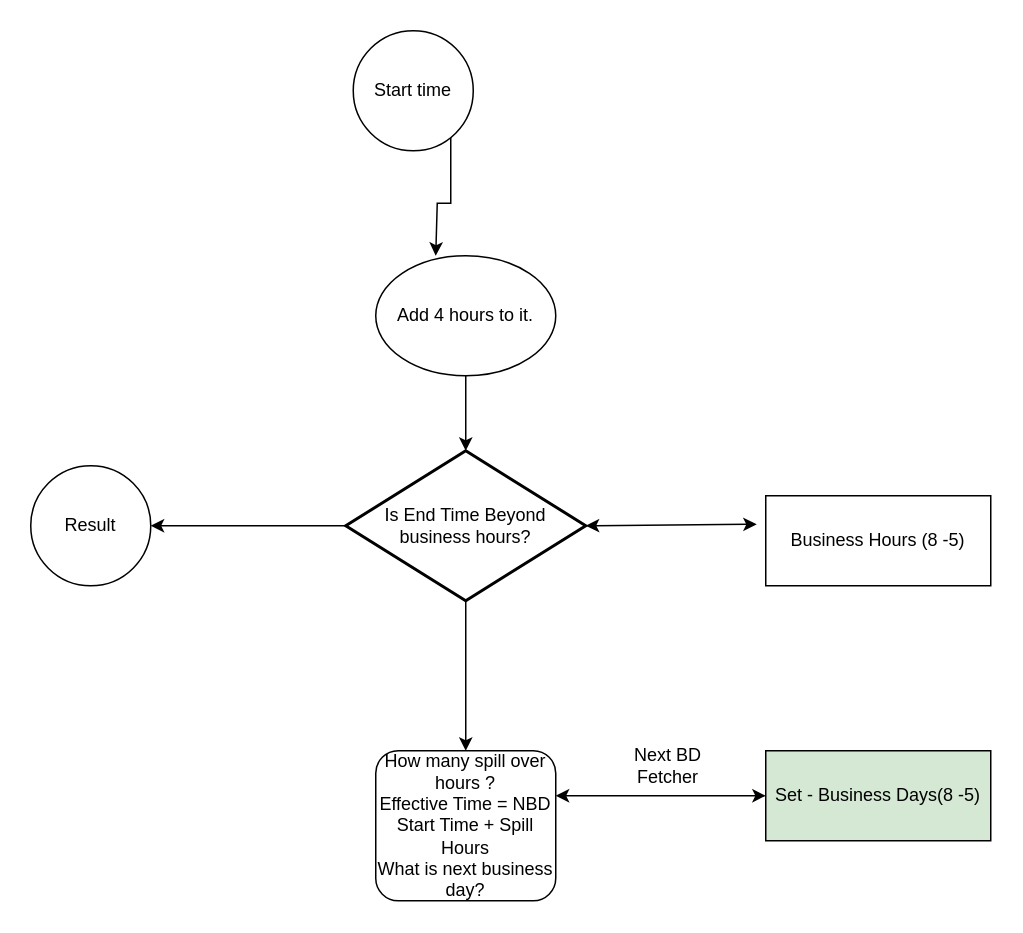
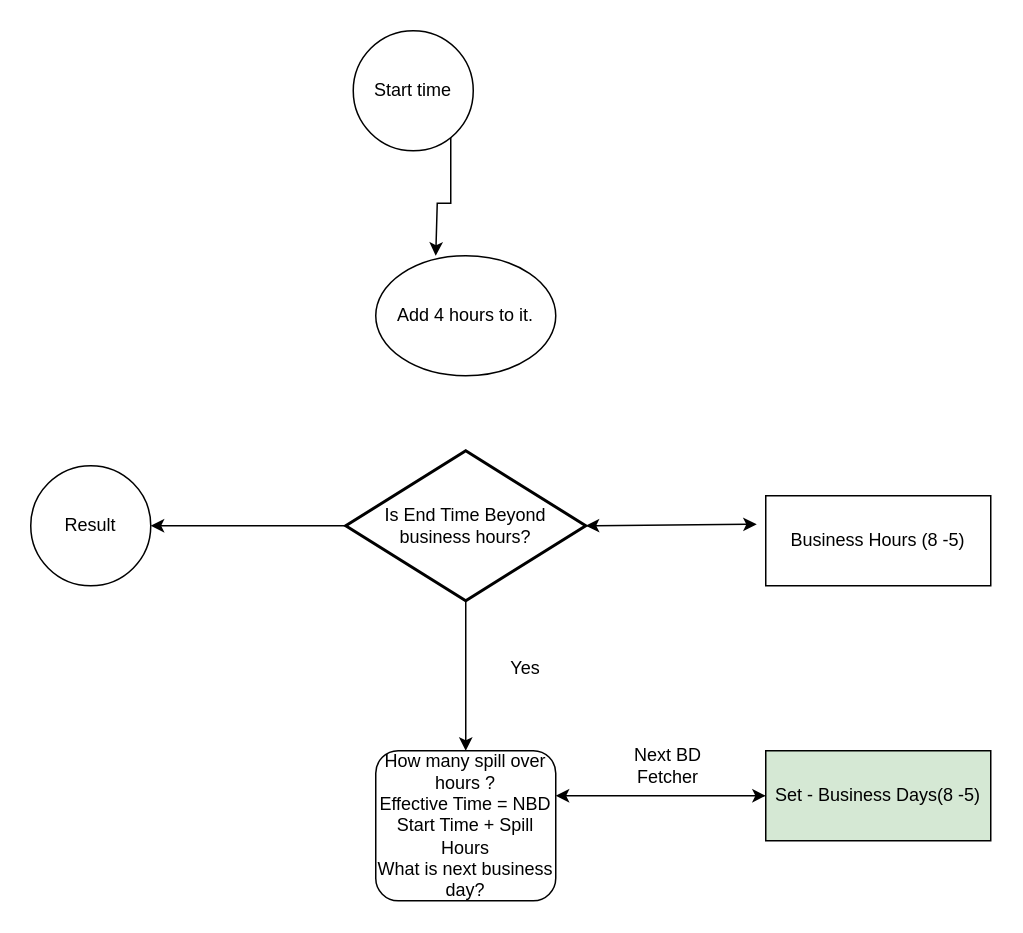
- <mxCell id="9" value="" style="endArrow=classic;html=1;rounded=0;entryX=0.5;entryY=0;entryDx=0;entryDy=0;entryPerimeter=0;exitX=0.5;exitY=1;exitDx=0;exitDy=0;" edge="1" parent="1" source="6" target="7"><mxGeometry width="50" height="50" relative="1" as="geometry"><mxPoint x="300" y="260" as="sourcePoint" /><mxPoint x="350" y="210" as="targetPoint" /></mxGeometry></mxCell>
+ <mxCell id="13" value="Yes" style="text;html=1;strokeColor=none;fillColor=none;align=center;verticalAlign=middle;whiteSpace=wrap;rounded=0;" vertex="1" parent="1"><mxGeometry x="320" y="430" width="60" height="30" as="geometry" /></mxCell>
